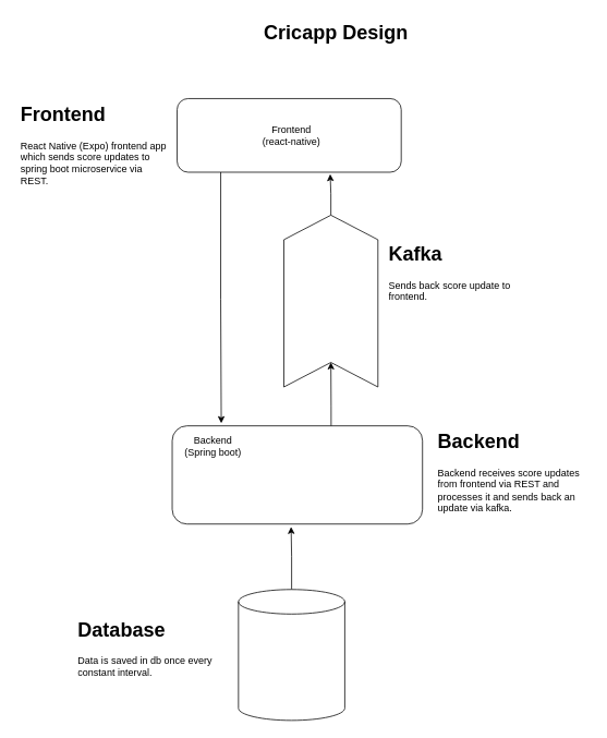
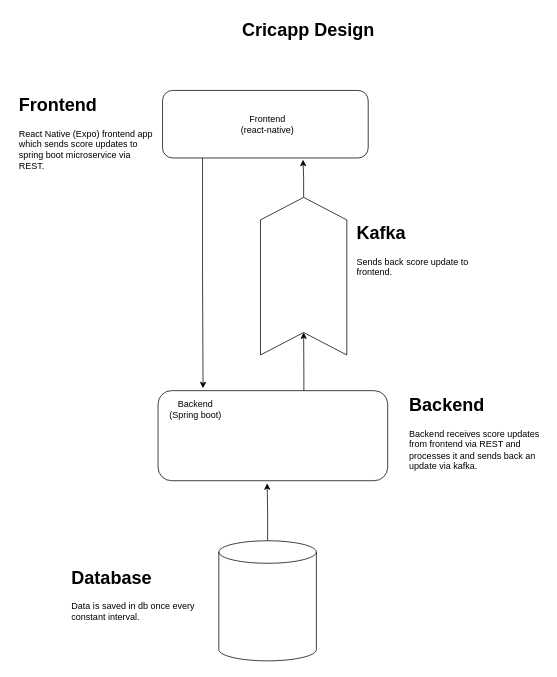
- <mxCell id="17" value="&lt;h1&gt;Backend&lt;/h1&gt;&lt;div&gt;Backend receives score updates from frontend via REST and processes it and sends back an update via kafka.&lt;/div&gt;" style="text;html=1;strokeColor=none;fillColor=none;spacing=5;spacingTop=-20;whiteSpace=wrap;overflow=hidden;rounded=0;" parent="1" vertex="1"><mxGeometry x="530" y="520" width="190" height="120" as="geometry" /></mxCell>
+ <mxCell id="17" value="&lt;h1&gt;Backend&lt;/h1&gt;&lt;div&gt;Backend receives score updates from frontend via REST and processes it and sends back an update via kafka.&lt;/div&gt;" style="text;html=1;strokeColor=none;fillColor=none;spacing=5;spacingTop=-20;whiteSpace=wrap;overflow=hidden;rounded=0;" parent="1" vertex="1"><mxGeometry x="540" y="520" width="190" height="120" as="geometry" /></mxCell>
